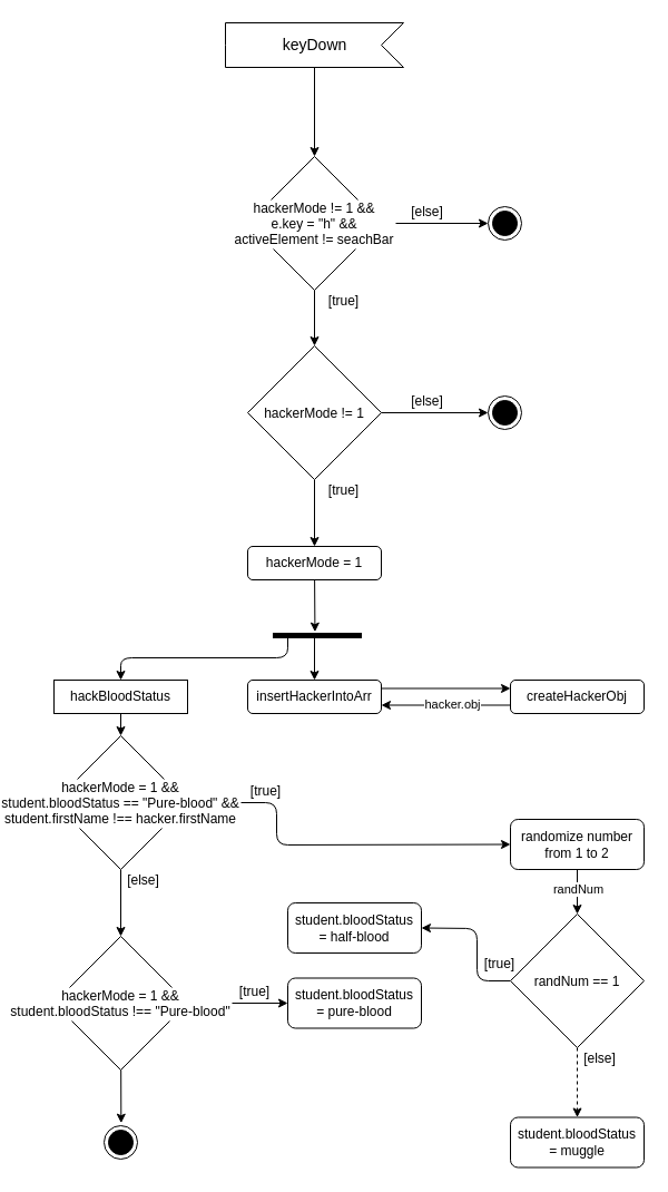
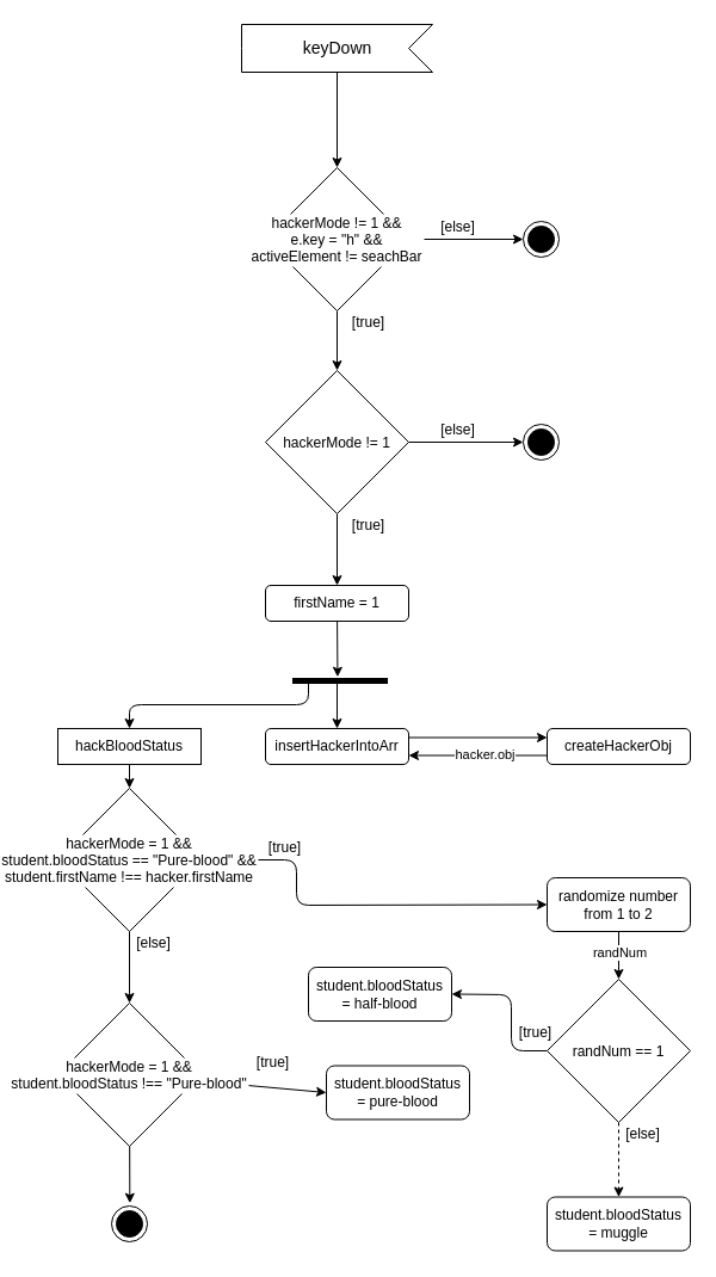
- <mxCell id="17" value="hackerMode = 1" style="rounded=1;whiteSpace=wrap;html=1;labelBackgroundColor=default;labelBorderColor=none;" vertex="1" parent="1"><mxGeometry x="194" y="490" width="120" height="30" as="geometry" /></mxCell>
+ <mxCell id="17" value="firstName = 1" style="rounded=1;whiteSpace=wrap;html=1;labelBackgroundColor=default;labelBorderColor=none;" vertex="1" parent="1"><mxGeometry x="194" y="490" width="120" height="30" as="geometry" /></mxCell>
- <mxCell id="46" value="student.bloodStatus&lt;br&gt;= pure-blood" style="rounded=1;whiteSpace=wrap;html=1;labelBackgroundColor=default;labelBorderColor=none;" vertex="1" parent="1"><mxGeometry x="230" y="877.5" width="120" height="45" as="geometry" /></mxCell>
+ <mxCell id="46" value="student.bloodStatus&lt;br&gt;= pure-blood" style="rounded=1;whiteSpace=wrap;html=1;labelBackgroundColor=default;labelBorderColor=none;" vertex="1" parent="1"><mxGeometry x="245" y="892.5" width="120" height="45" as="geometry" /></mxCell>
